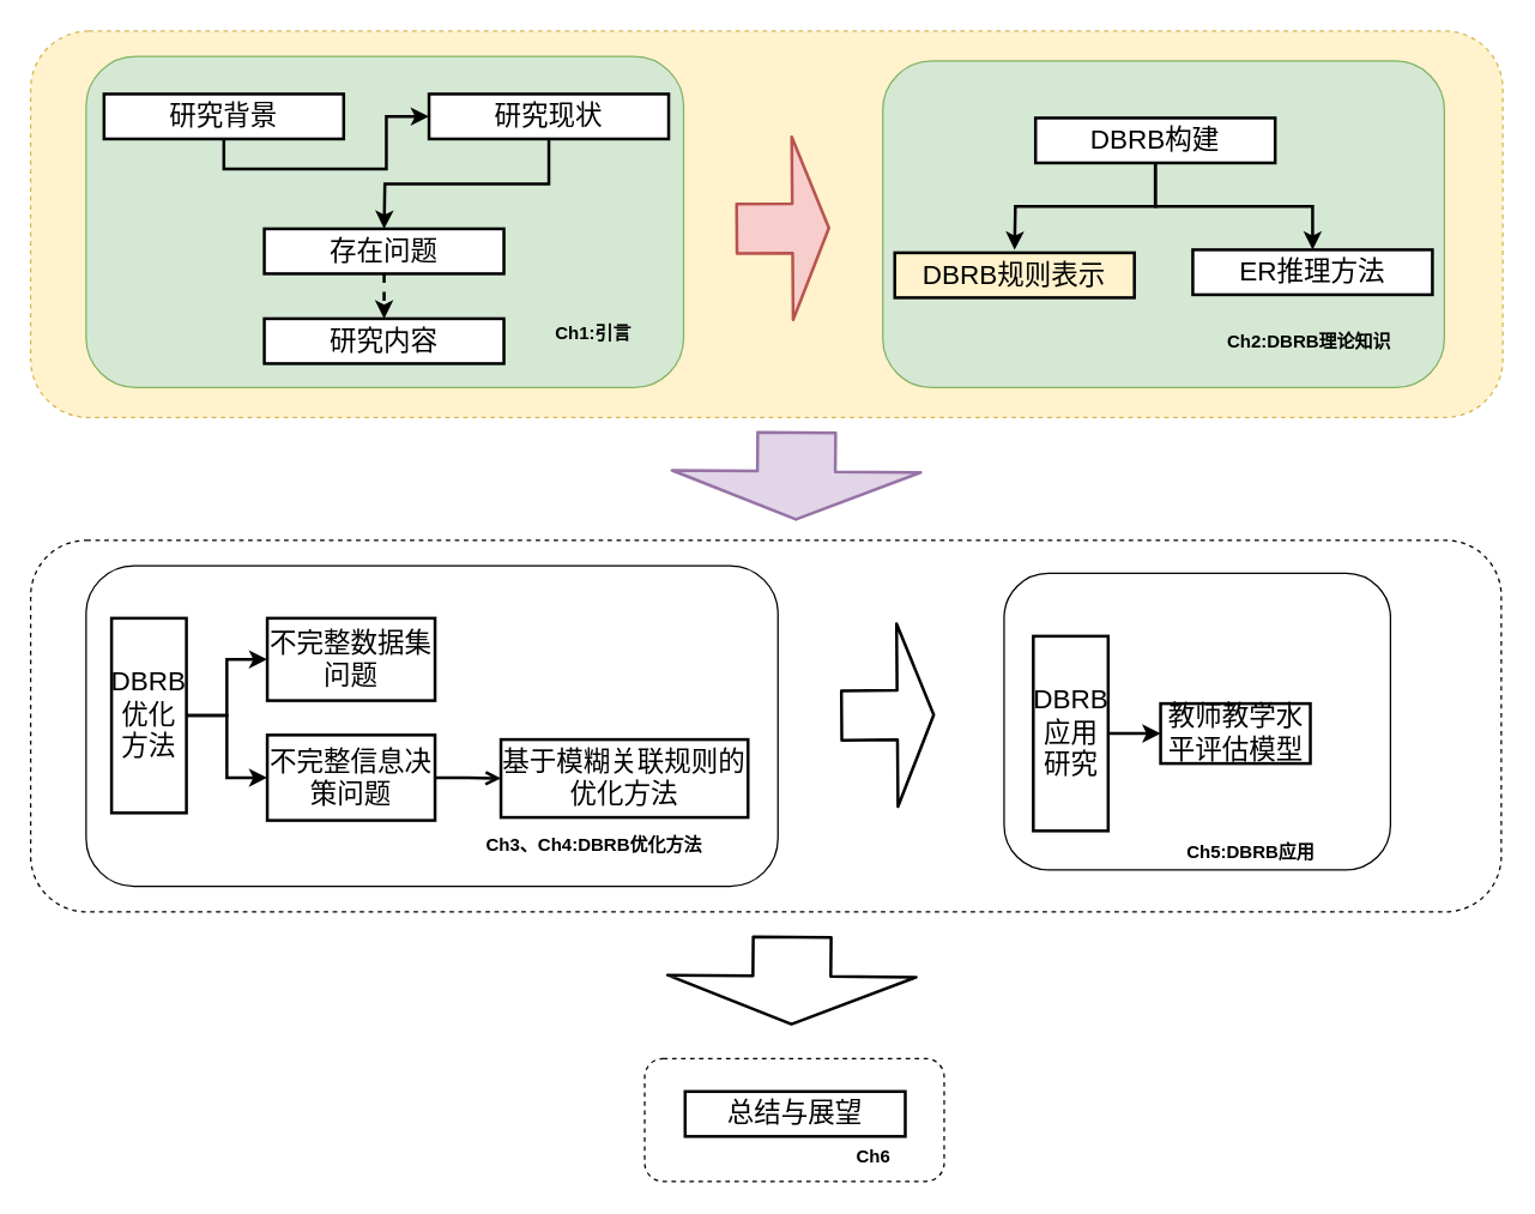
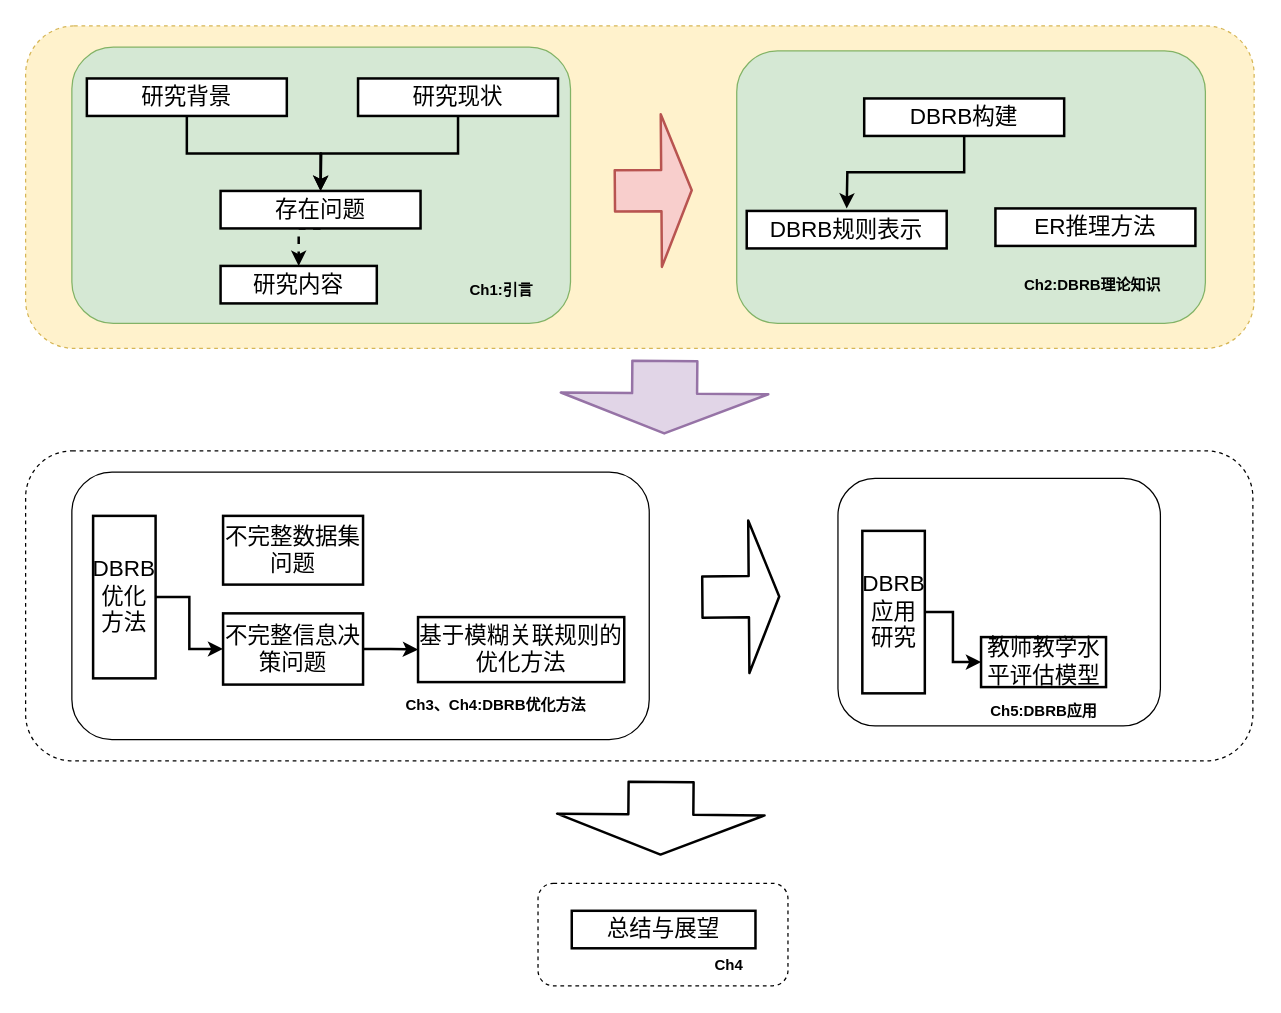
- <mxCell id="9" style="edgeStyle=orthogonalEdgeStyle;rounded=0;orthogonalLoop=1;jettySize=auto;html=1;exitX=0.5;exitY=1;exitDx=0;exitDy=0;strokeWidth=2;" parent="1" source="10" target="12" edge="1"><mxGeometry relative="1" as="geometry" /></mxCell>
+ <mxCell id="9" style="edgeStyle=orthogonalEdgeStyle;rounded=0;orthogonalLoop=1;jettySize=auto;html=1;exitX=0.5;exitY=1;exitDx=0;exitDy=0;entryX=0.5;entryY=0;entryDx=0;entryDy=0;strokeWidth=2;" parent="1" source="10" target="14" edge="1"><mxGeometry relative="1" as="geometry" /></mxCell>
- <mxCell id="18" style="edgeStyle=orthogonalEdgeStyle;rounded=0;orthogonalLoop=1;jettySize=auto;html=1;exitX=0.5;exitY=1;exitDx=0;exitDy=0;strokeWidth=2;" parent="1" source="19" target="21" edge="1"><mxGeometry relative="1" as="geometry" /></mxCell>
- <mxCell id="20" value="&lt;font style=&quot;font-size: 18px&quot;&gt;DBRB规则表示&lt;/font&gt;" style="rounded=0;whiteSpace=wrap;html=1;strokeWidth=2;fillColor=#fff2cc;" parent="1" vertex="1"><mxGeometry x="597" y="168" width="160" height="30" as="geometry" /></mxCell>
+ <mxCell id="20" value="&lt;font style=&quot;font-size: 18px&quot;&gt;DBRB规则表示&lt;/font&gt;" style="rounded=0;whiteSpace=wrap;html=1;strokeWidth=2;" parent="1" vertex="1"><mxGeometry x="597" y="168" width="160" height="30" as="geometry" /></mxCell>
- <mxCell id="16" value="&lt;b&gt;Ch1:引言&lt;/b&gt;" style="text;html=1;strokeColor=none;fillColor=none;align=center;verticalAlign=middle;whiteSpace=wrap;rounded=0;shadow=0;dashed=1;" parent="1" vertex="1"><mxGeometry x="361" y="212" width="70" height="20" as="geometry" /></mxCell>
+ <mxCell id="16" value="&lt;b&gt;Ch1:引言&lt;/b&gt;" style="text;html=1;strokeColor=none;fillColor=none;align=center;verticalAlign=middle;whiteSpace=wrap;rounded=0;shadow=0;dashed=1;" parent="1" vertex="1"><mxGeometry x="366" y="222" width="70" height="20" as="geometry" /></mxCell>
- <mxCell id="15" value="&lt;span style=&quot;font-size: 18px&quot;&gt;研究内容&lt;/span&gt;" style="rounded=0;whiteSpace=wrap;html=1;strokeWidth=2;" parent="1" vertex="1"><mxGeometry x="176" y="212" width="160" height="30" as="geometry" /></mxCell>
+ <mxCell id="15" value="&lt;span style=&quot;font-size: 18px&quot;&gt;研究内容&lt;/span&gt;" style="rounded=0;whiteSpace=wrap;html=1;strokeWidth=2;" parent="1" vertex="1"><mxGeometry x="176" y="212" width="125" height="30" as="geometry" /></mxCell>
- <mxCell id="24" style="edgeStyle=orthogonalEdgeStyle;rounded=0;orthogonalLoop=1;jettySize=auto;html=1;exitX=1;exitY=0.5;exitDx=0;exitDy=0;entryX=0;entryY=0.5;entryDx=0;entryDy=0;strokeWidth=2;" parent="1" source="26" target="28" edge="1"><mxGeometry relative="1" as="geometry" /></mxCell>
- <mxCell id="33" value="&lt;font style=&quot;font-size: 18px&quot;&gt;教师教学水平评估模型&lt;/font&gt;" style="rounded=0;whiteSpace=wrap;html=1;shadow=0;strokeWidth=2;" parent="1" vertex="1"><mxGeometry x="774.5" y="469" width="100" height="40" as="geometry" /></mxCell>
+ <mxCell id="33" value="&lt;font style=&quot;font-size: 18px&quot;&gt;教师教学水平评估模型&lt;/font&gt;" style="rounded=0;whiteSpace=wrap;html=1;shadow=0;strokeWidth=2;" parent="1" vertex="1"><mxGeometry x="784.5" y="509" width="100" height="40" as="geometry" /></mxCell>
- <mxCell id="29" value="" style="edgeStyle=orthogonalEdgeStyle;rounded=0;orthogonalLoop=1;jettySize=auto;html=1;strokeWidth=2;endArrow=open;" parent="1" source="30" target="27" edge="1"><mxGeometry relative="1" as="geometry" /></mxCell>
+ <mxCell id="29" value="" style="edgeStyle=orthogonalEdgeStyle;rounded=0;orthogonalLoop=1;jettySize=auto;html=1;strokeWidth=2;" parent="1" source="30" target="27" edge="1"><mxGeometry relative="1" as="geometry" /></mxCell>
- <mxCell id="37" value="&lt;b&gt;Ch6&lt;/b&gt;" style="text;html=1;strokeColor=none;fillColor=none;align=center;verticalAlign=middle;whiteSpace=wrap;rounded=0;shadow=0;dashed=1;" parent="1" vertex="1"><mxGeometry x="523" y="762" width="120" height="20" as="geometry" /></mxCell>
+ <mxCell id="37" value="&lt;b&gt;Ch4&lt;/b&gt;" style="text;html=1;strokeColor=none;fillColor=none;align=center;verticalAlign=middle;whiteSpace=wrap;rounded=0;shadow=0;dashed=1;" parent="1" vertex="1"><mxGeometry x="523" y="762" width="120" height="20" as="geometry" /></mxCell>
